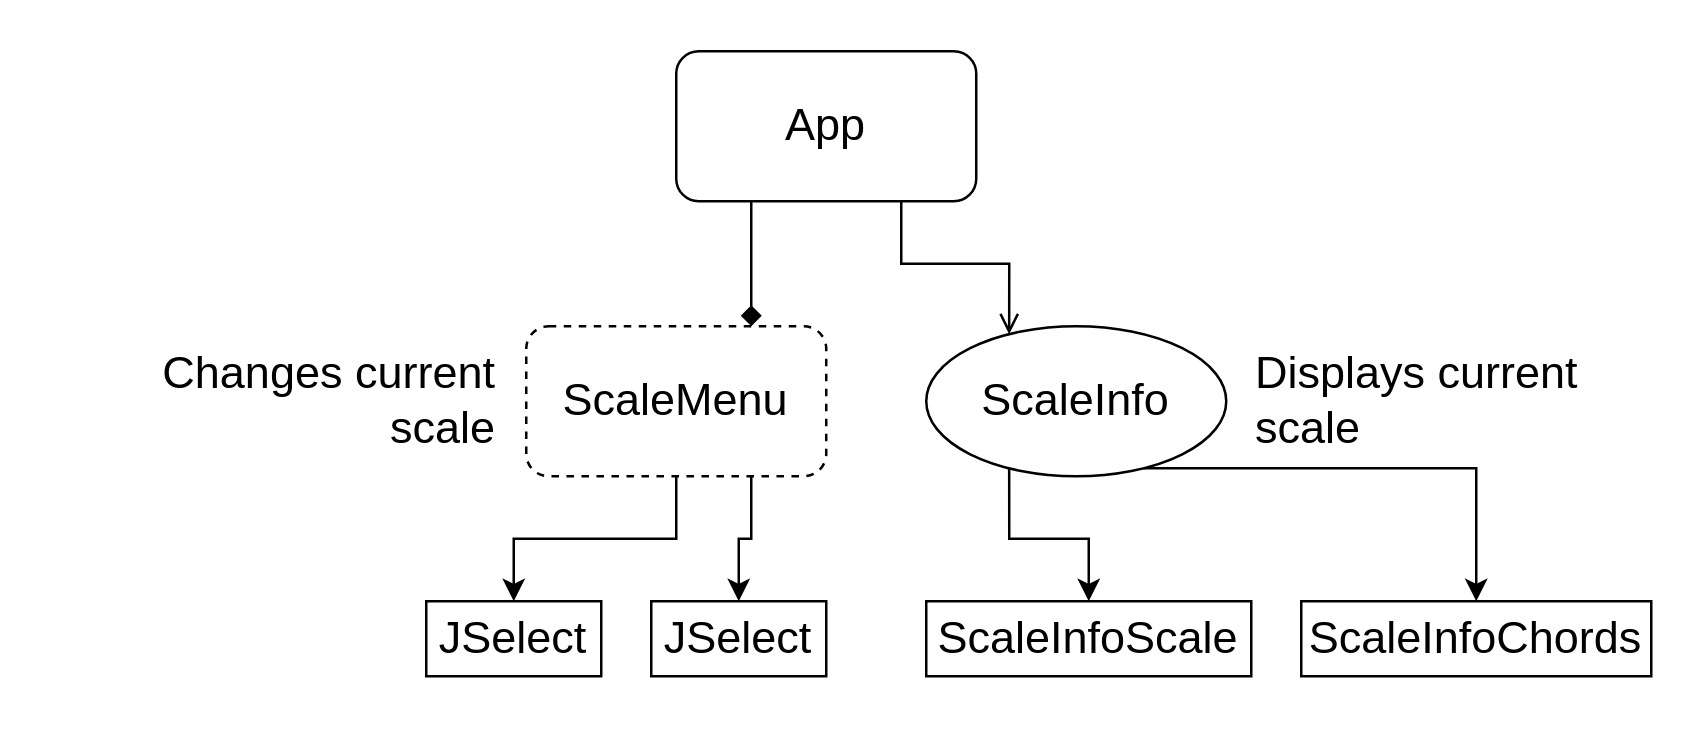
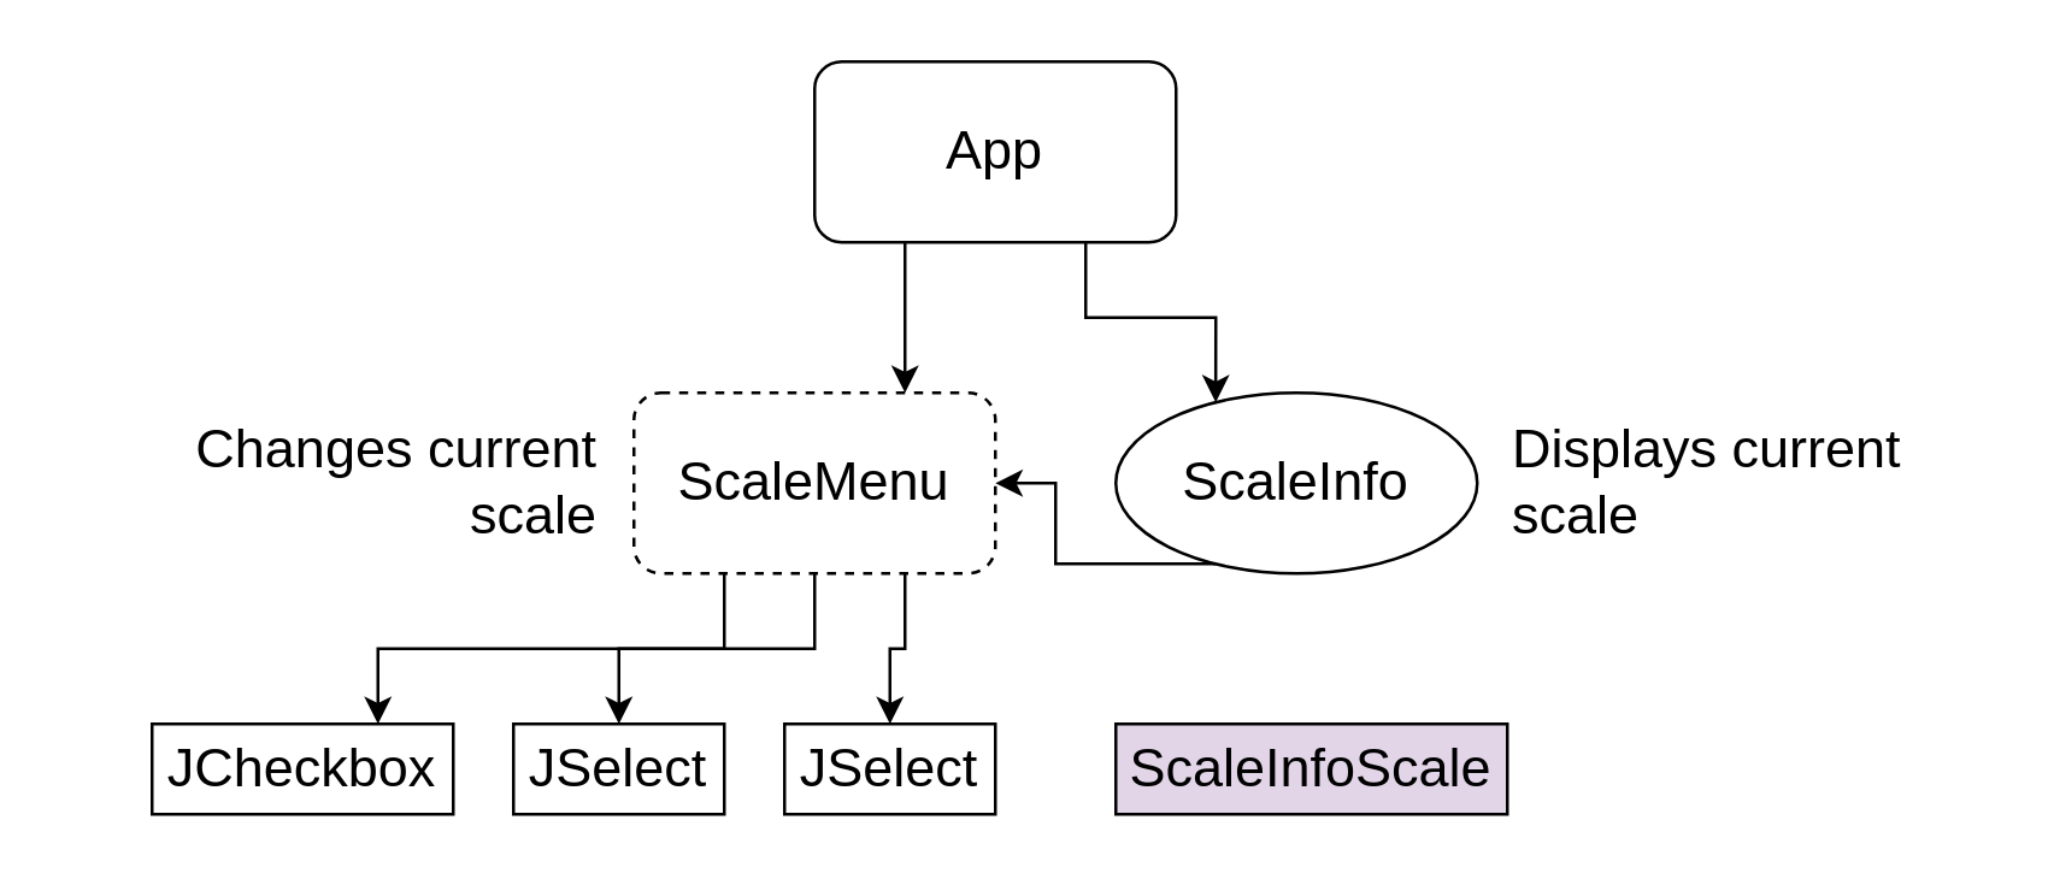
- <mxCell id="3" style="edgeStyle=orthogonalEdgeStyle;rounded=0;orthogonalLoop=1;jettySize=auto;html=1;exitX=0.25;exitY=1;exitDx=0;exitDy=0;entryX=0.75;entryY=0;entryDx=0;entryDy=0;fontSize=18;endArrow=diamond;" edge="1" parent="1" source="4" target="8"><mxGeometry relative="1" as="geometry" /></mxCell>
+ <mxCell id="3" style="edgeStyle=orthogonalEdgeStyle;rounded=0;orthogonalLoop=1;jettySize=auto;html=1;exitX=0.25;exitY=1;exitDx=0;exitDy=0;entryX=0.75;entryY=0;entryDx=0;entryDy=0;fontSize=18;" edge="1" parent="1" source="4" target="8"><mxGeometry relative="1" as="geometry" /></mxCell>
- <mxCell id="2" style="edgeStyle=orthogonalEdgeStyle;rounded=0;orthogonalLoop=1;jettySize=auto;html=1;exitX=0.75;exitY=1;exitDx=0;exitDy=0;entryX=0.25;entryY=0;entryDx=0;entryDy=0;fontSize=18;endArrow=open;" edge="1" parent="1" source="4" target="11"><mxGeometry relative="1" as="geometry" /></mxCell>
+ <mxCell id="2" style="edgeStyle=orthogonalEdgeStyle;rounded=0;orthogonalLoop=1;jettySize=auto;html=1;exitX=0.75;exitY=1;exitDx=0;exitDy=0;entryX=0.25;entryY=0;entryDx=0;entryDy=0;fontSize=18;" edge="1" parent="1" source="4" target="11"><mxGeometry relative="1" as="geometry" /></mxCell>
- <mxCell id="10" style="edgeStyle=orthogonalEdgeStyle;rounded=0;orthogonalLoop=1;jettySize=auto;html=1;exitX=0.75;exitY=1;exitDx=0;exitDy=0;fontSize=18;" edge="1" parent="1" source="11" target="18"><mxGeometry relative="1" as="geometry" /></mxCell>
+ <mxCell id="5" style="edgeStyle=orthogonalEdgeStyle;rounded=0;orthogonalLoop=1;jettySize=auto;html=1;exitX=0.25;exitY=1;exitDx=0;exitDy=0;entryX=0.75;entryY=0;entryDx=0;entryDy=0;fontSize=18;" edge="1" parent="1" source="8" target="14"><mxGeometry relative="1" as="geometry" /></mxCell>
- <mxCell id="9" style="edgeStyle=orthogonalEdgeStyle;rounded=0;orthogonalLoop=1;jettySize=auto;html=1;exitX=0.25;exitY=1;exitDx=0;exitDy=0;entryX=0.5;entryY=0;entryDx=0;entryDy=0;fontSize=18;" edge="1" parent="1" source="11" target="17"><mxGeometry relative="1" as="geometry" /></mxCell>
+ <mxCell id="9" style="edgeStyle=orthogonalEdgeStyle;rounded=0;orthogonalLoop=1;jettySize=auto;html=1;exitX=0.25;exitY=1;exitDx=0;exitDy=0;fontSize=18;" edge="1" parent="1" source="11" target="8"><mxGeometry relative="1" as="geometry" /></mxCell>
+ <mxCell id="14" value="JCheckbox" style="rounded=0;whiteSpace=wrap;html=1;fontSize=18;" vertex="1" parent="1"><mxGeometry x="50" y="240" width="100" height="30" as="geometry" /></mxCell>
- <mxCell id="17" value="ScaleInfoScale" style="rounded=0;whiteSpace=wrap;html=1;fontSize=18;" vertex="1" parent="1"><mxGeometry x="370" y="240" width="130" height="30" as="geometry" /></mxCell>
+ <mxCell id="17" value="ScaleInfoScale" style="rounded=0;whiteSpace=wrap;html=1;fontSize=18;fillColor=#e1d5e7;" vertex="1" parent="1"><mxGeometry x="370" y="240" width="130" height="30" as="geometry" /></mxCell>
- <mxCell id="18" value="ScaleInfoChords" style="rounded=0;whiteSpace=wrap;html=1;fontSize=18;" vertex="1" parent="1"><mxGeometry x="520" y="240" width="140" height="30" as="geometry" /></mxCell>
